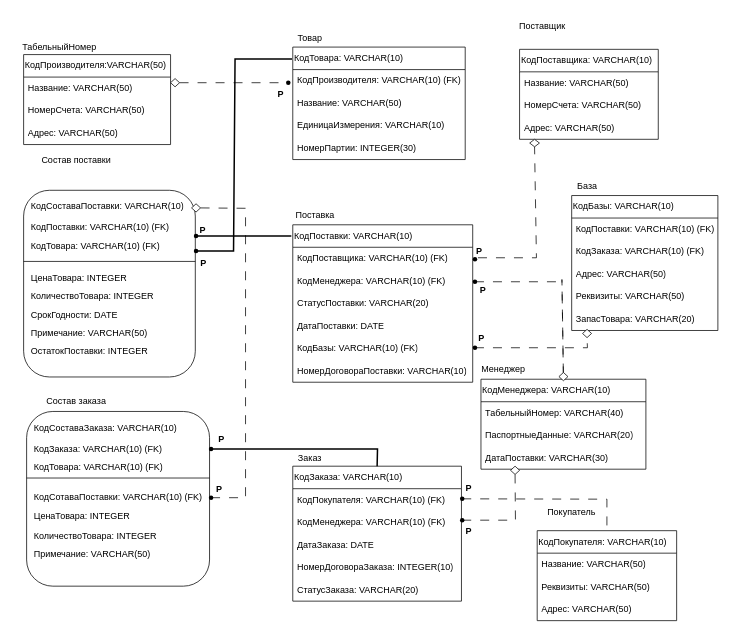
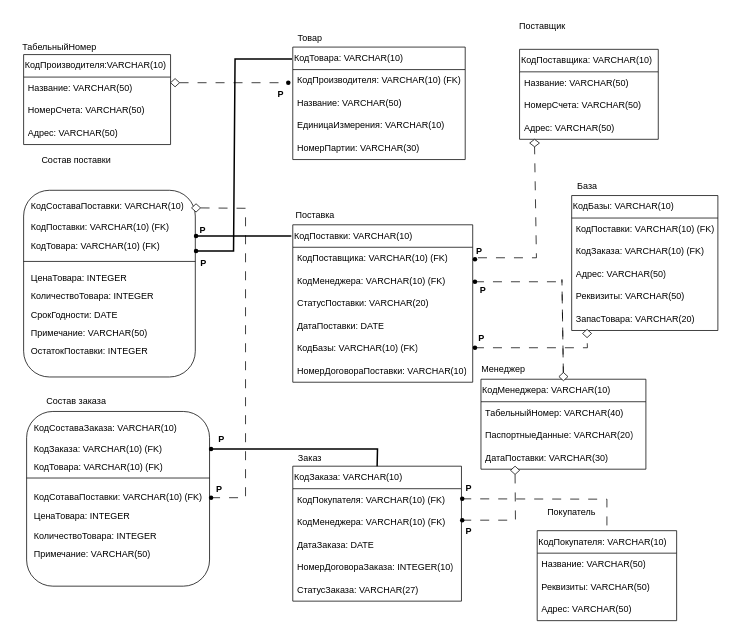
- <mxCell id="13" value="КодПроизводителя:VARCHAR(50)" style="swimlane;fontStyle=0;childLayout=stackLayout;horizontal=1;startSize=30;horizontalStack=0;resizeParent=1;resizeParentMax=0;resizeLast=0;collapsible=1;marginBottom=0;whiteSpace=wrap;html=1;align=left;movable=0;resizable=0;rotatable=0;deletable=0;editable=0;locked=1;connectable=0;" vertex="1" parent="1"><mxGeometry x="31" y="72" width="196" height="120" as="geometry" /></mxCell>
+ <mxCell id="13" value="КодПроизводителя:VARCHAR(10)" style="swimlane;fontStyle=0;childLayout=stackLayout;horizontal=1;startSize=30;horizontalStack=0;resizeParent=1;resizeParentMax=0;resizeLast=0;collapsible=1;marginBottom=0;whiteSpace=wrap;html=1;align=left;movable=0;resizable=0;rotatable=0;deletable=0;editable=0;locked=1;connectable=0;" vertex="1" parent="1"><mxGeometry x="31" y="72" width="196" height="120" as="geometry" /></mxCell>
- <mxCell id="25" value="НомерПартии: INTEGER(30)" style="text;strokeColor=none;fillColor=none;align=left;verticalAlign=middle;spacingLeft=4;spacingRight=4;overflow=hidden;points=[[0,0.5],[1,0.5]];portConstraint=eastwest;rotatable=0;whiteSpace=wrap;html=1;" vertex="1" parent="21"><mxGeometry y="120" width="230" height="30" as="geometry" /></mxCell>
+ <mxCell id="25" value="НомерПартии: VARCHAR(30)" style="text;strokeColor=none;fillColor=none;align=left;verticalAlign=middle;spacingLeft=4;spacingRight=4;overflow=hidden;points=[[0,0.5],[1,0.5]];portConstraint=eastwest;rotatable=0;whiteSpace=wrap;html=1;" vertex="1" parent="21"><mxGeometry y="120" width="230" height="30" as="geometry" /></mxCell>
- <mxCell id="41" value="СтатусЗаказа: VARCHAR(20)" style="text;strokeColor=none;fillColor=none;align=left;verticalAlign=middle;spacingLeft=4;spacingRight=4;overflow=hidden;points=[[0,0.5],[1,0.5]];portConstraint=eastwest;rotatable=0;whiteSpace=wrap;html=1;" vertex="1" parent="36"><mxGeometry y="150" width="225" height="30" as="geometry" /></mxCell>
+ <mxCell id="41" value="СтатусЗаказа: VARCHAR(27)" style="text;strokeColor=none;fillColor=none;align=left;verticalAlign=middle;spacingLeft=4;spacingRight=4;overflow=hidden;points=[[0,0.5],[1,0.5]];portConstraint=eastwest;rotatable=0;whiteSpace=wrap;html=1;" vertex="1" parent="36"><mxGeometry y="150" width="225" height="30" as="geometry" /></mxCell>
